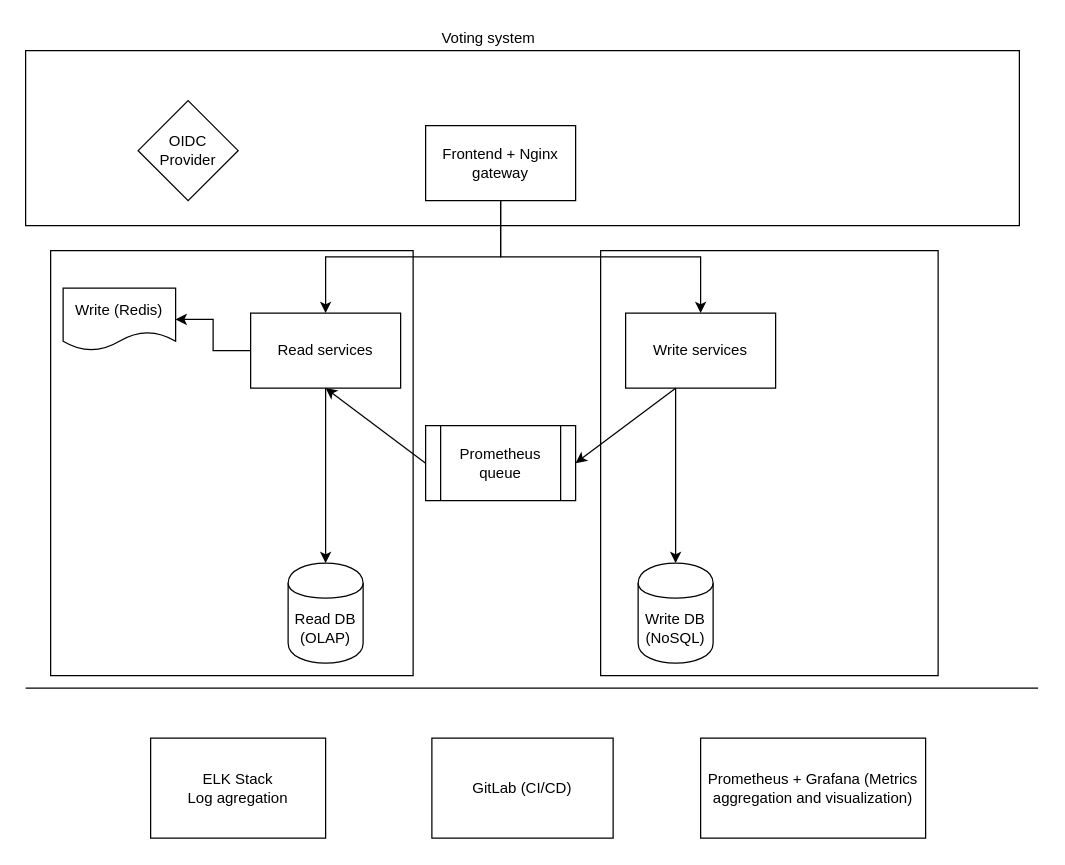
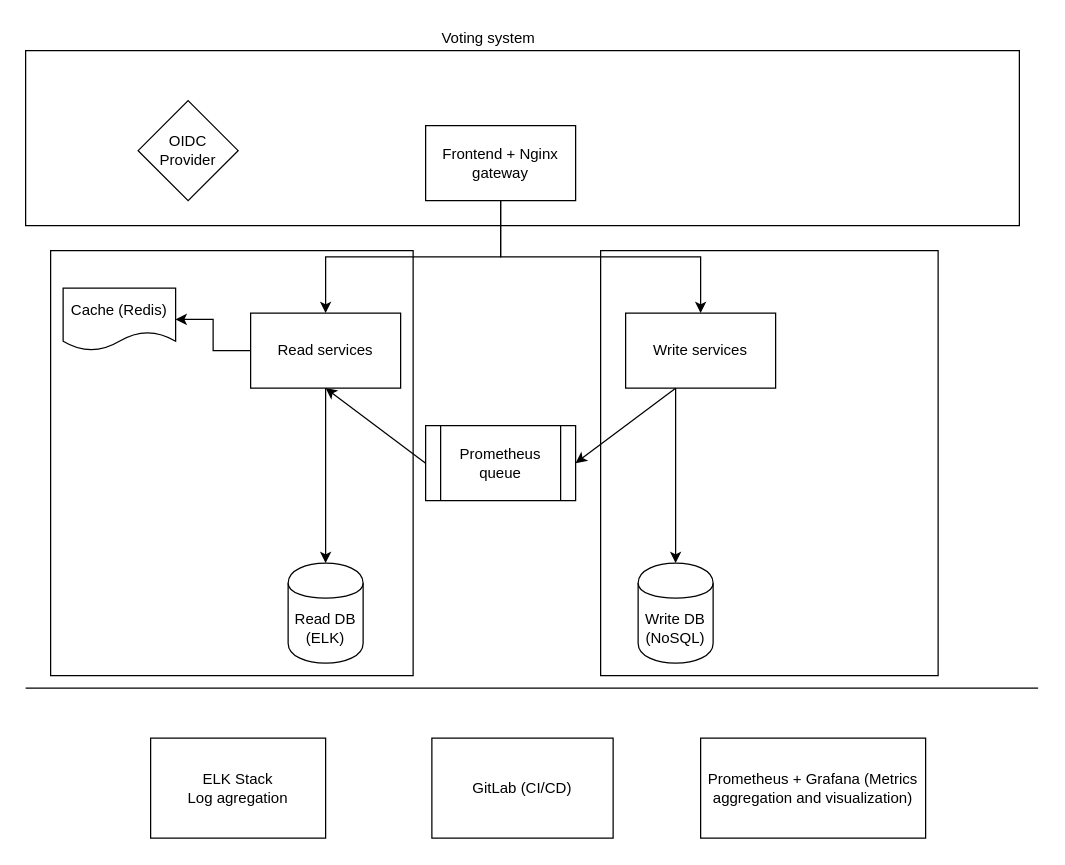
- <mxCell id="16" value="Write (Redis)" style="shape=document;whiteSpace=wrap;html=1;boundedLbl=1;" parent="1" vertex="1"><mxGeometry x="50" y="230" width="90" height="50" as="geometry" /></mxCell>
+ <mxCell id="16" value="Cache (Redis)" style="shape=document;whiteSpace=wrap;html=1;boundedLbl=1;" parent="1" vertex="1"><mxGeometry x="50" y="230" width="90" height="50" as="geometry" /></mxCell>
- <mxCell id="8" value="Read DB (OLAP)" style="shape=cylinder;whiteSpace=wrap;html=1;boundedLbl=1;backgroundOutline=1;" parent="1" vertex="1"><mxGeometry x="230" y="450" width="60" height="80" as="geometry" /></mxCell>
+ <mxCell id="8" value="Read DB (ELK)" style="shape=cylinder;whiteSpace=wrap;html=1;boundedLbl=1;backgroundOutline=1;" parent="1" vertex="1"><mxGeometry x="230" y="450" width="60" height="80" as="geometry" /></mxCell>
